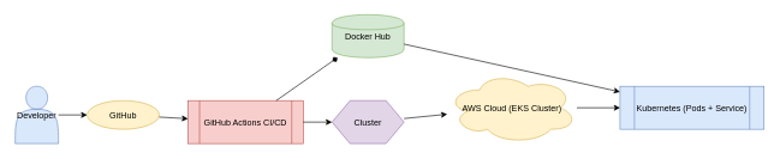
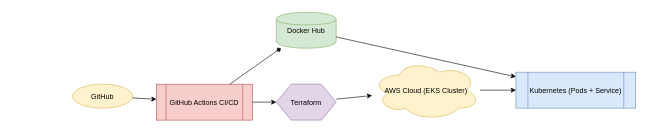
- <mxCell id="2" value="Developer" style="shape=actor;fillColor=#dae8fc;strokeColor=#6c8ebf;" vertex="1" parent="1"><mxGeometry x="20" y="120" width="60" height="80" as="geometry" /></mxCell>
- <mxCell id="9" edge="1" parent="1" source="2" target="3"><mxGeometry relative="1" as="geometry" /></mxCell>
- <mxCell id="6" value="Cluster" style="shape=hexagon;fillColor=#e1d5e7;strokeColor=#9673a6;" vertex="1" parent="1"><mxGeometry x="460" y="140" width="100" height="60" as="geometry" /></mxCell>
+ <mxCell id="6" value="Terraform" style="shape=hexagon;fillColor=#e1d5e7;strokeColor=#9673a6;" vertex="1" parent="1"><mxGeometry x="460" y="140" width="100" height="60" as="geometry" /></mxCell>
